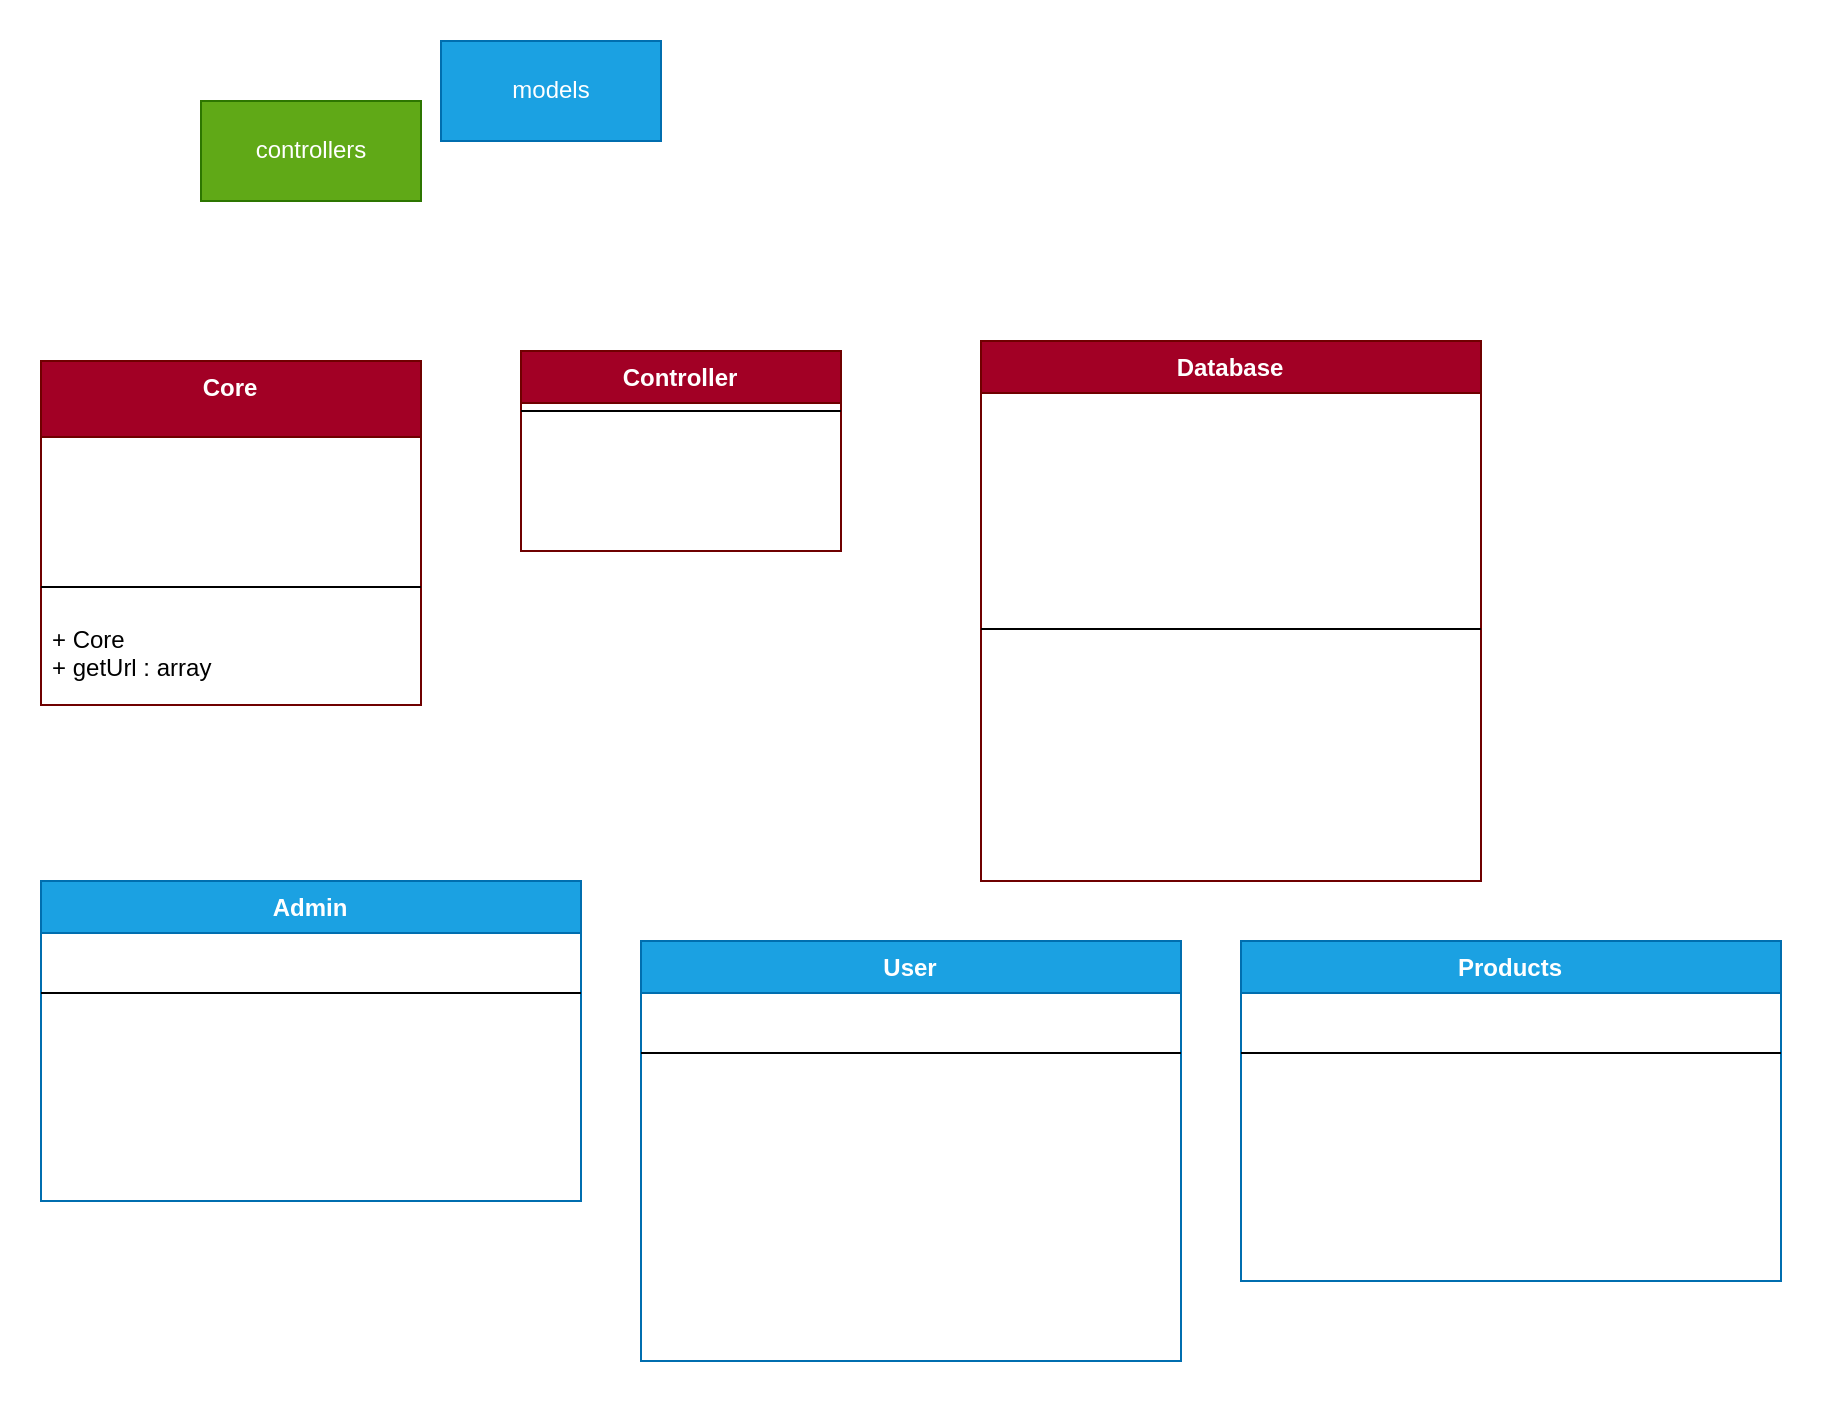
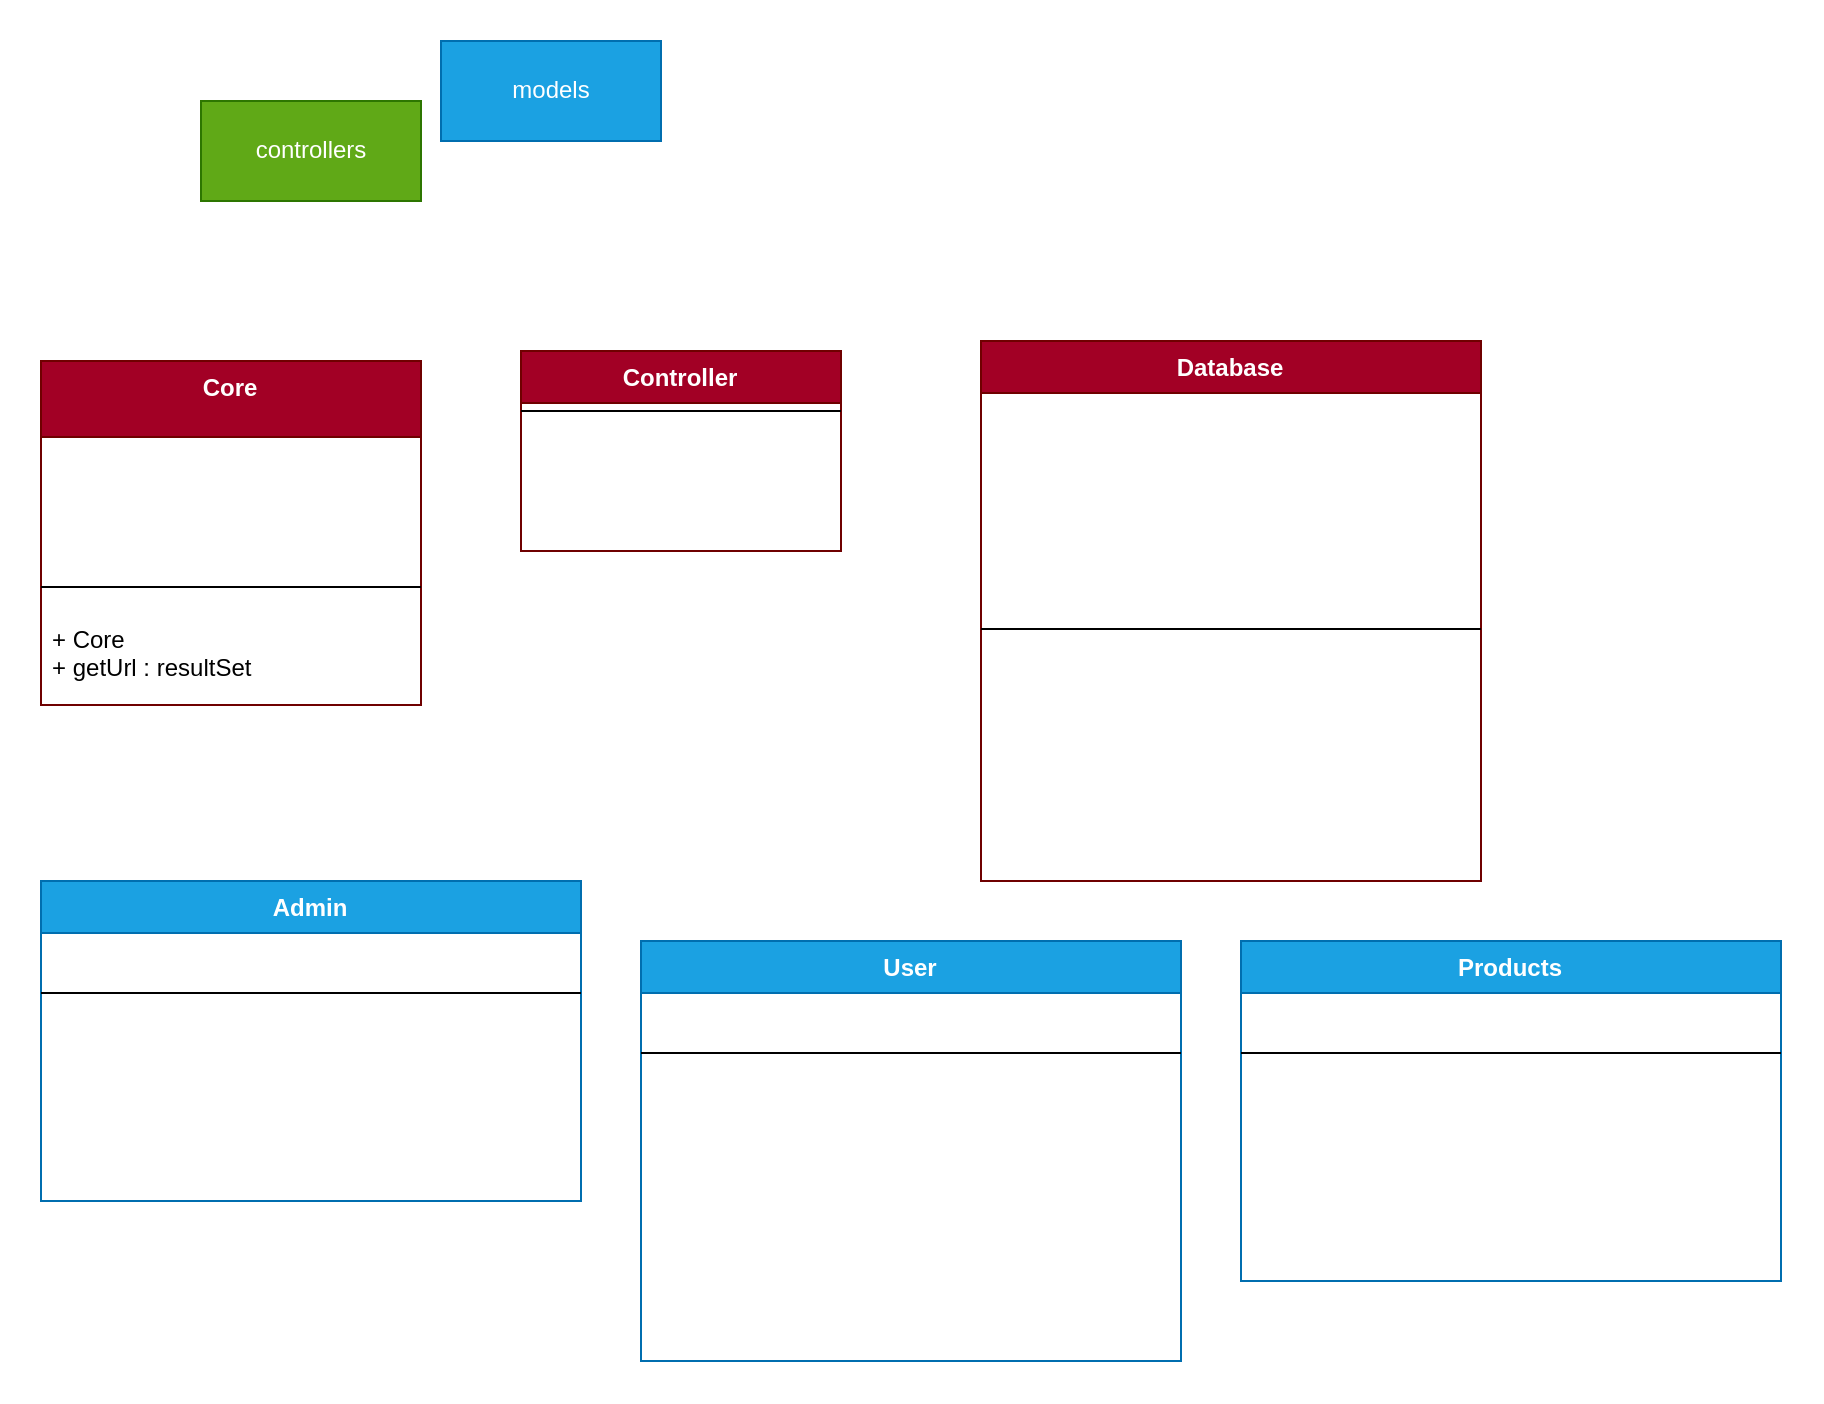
- <mxCell id="5" value="+ Core &#10;+ getUrl : array " style="text;strokeColor=none;fillColor=none;align=left;verticalAlign=top;spacingLeft=4;spacingRight=4;overflow=hidden;rotatable=0;points=[[0,0.5],[1,0.5]];portConstraint=eastwest;" vertex="1" parent="2"><mxGeometry y="126" width="190" height="46" as="geometry" /></mxCell>
+ <mxCell id="5" value="+ Core &#10;+ getUrl : resultSet " style="text;strokeColor=none;fillColor=none;align=left;verticalAlign=top;spacingLeft=4;spacingRight=4;overflow=hidden;rotatable=0;points=[[0,0.5],[1,0.5]];portConstraint=eastwest;" vertex="1" parent="2"><mxGeometry y="126" width="190" height="46" as="geometry" /></mxCell>
